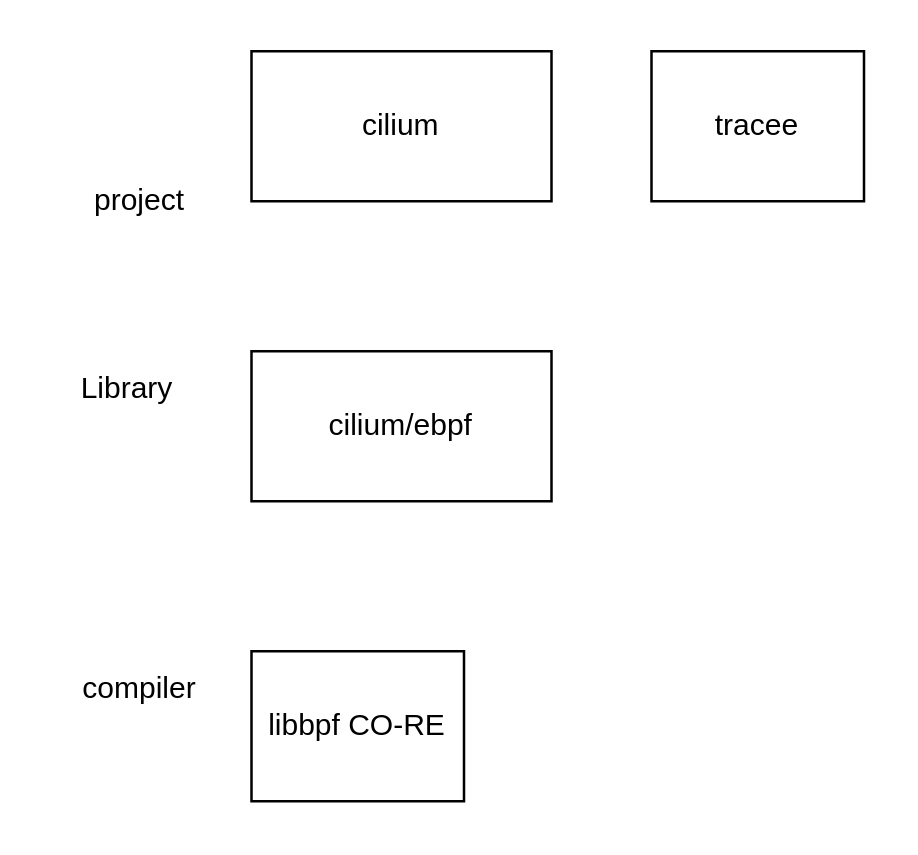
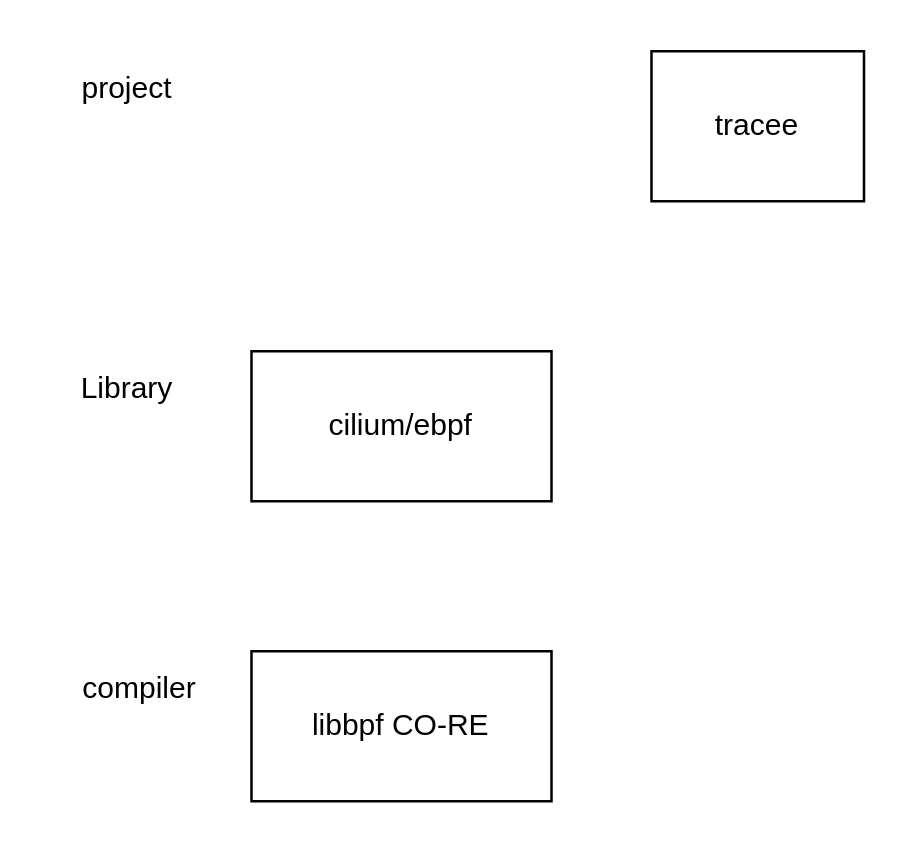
- <mxCell id="8" value="cilium" style="rounded=0;whiteSpace=wrap;html=1;" vertex="1" parent="1"><mxGeometry x="100" y="20" width="120" height="60" as="geometry" /></mxCell>
- <mxCell id="6" value="project" style="text;html=1;align=center;verticalAlign=middle;resizable=0;points=[];autosize=1;strokeColor=none;fillColor=none;" vertex="1" parent="1"><mxGeometry x="25" y="65" width="60" height="30" as="geometry" /></mxCell>
+ <mxCell id="6" value="project" style="text;html=1;align=center;verticalAlign=middle;resizable=0;points=[];autosize=1;strokeColor=none;fillColor=none;" vertex="1" parent="1"><mxGeometry x="20" y="20" width="60" height="30" as="geometry" /></mxCell>
- <mxCell id="2" value="libbpf CO-RE" style="rounded=0;whiteSpace=wrap;html=1;" vertex="1" parent="1"><mxGeometry x="100" y="260" width="85" height="60" as="geometry" /></mxCell>
+ <mxCell id="2" value="libbpf CO-RE" style="rounded=0;whiteSpace=wrap;html=1;" vertex="1" parent="1"><mxGeometry x="100" y="260" width="120" height="60" as="geometry" /></mxCell>
